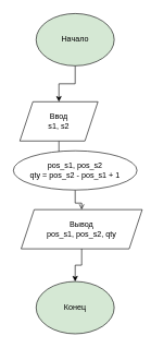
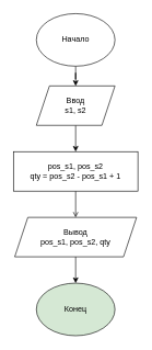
- <mxCell id="3" value="Начало" style="ellipse;whiteSpace=wrap;html=1;fillColor=#d5e8d4;" vertex="1" parent="1"><mxGeometry x="55" y="20" width="120" height="80" as="geometry" /></mxCell>
+ <mxCell id="3" value="Начало" style="ellipse;whiteSpace=wrap;html=1;" vertex="1" parent="1"><mxGeometry x="55" y="20" width="120" height="80" as="geometry" /></mxCell>
- <mxCell id="5" value="Ввод&lt;br&gt;s1, s2" style="shape=parallelogram;perimeter=parallelogramPerimeter;whiteSpace=wrap;html=1;fixedSize=1;" vertex="1" parent="1"><mxGeometry x="30" y="155" width="120" height="60" as="geometry" /></mxCell>
+ <mxCell id="5" value="Ввод&lt;br&gt;s1, s2" style="shape=parallelogram;perimeter=parallelogramPerimeter;whiteSpace=wrap;html=1;fixedSize=1;" vertex="1" parent="1"><mxGeometry x="55" y="130" width="120" height="60" as="geometry" /></mxCell>
- <mxCell id="7" value="pos_s1, pos_s2&lt;br&gt;qty = pos_s2 - pos_s1 + 1" style="ellipse;whiteSpace=wrap;html=1;" vertex="1" parent="1"><mxGeometry x="20" y="230" width="190" height="60" as="geometry" /></mxCell>
+ <mxCell id="7" value="pos_s1, pos_s2&lt;br&gt;qty = pos_s2 - pos_s1 + 1" style="rounded=0;whiteSpace=wrap;html=1;" vertex="1" parent="1"><mxGeometry x="20" y="230" width="190" height="60" as="geometry" /></mxCell>
- <mxCell id="9" value="Вывод&lt;br&gt;pos_s1, pos_s2, qty" style="shape=parallelogram;perimeter=parallelogramPerimeter;whiteSpace=wrap;html=1;fixedSize=1;" vertex="1" parent="1"><mxGeometry x="32" y="320" width="186" height="60" as="geometry" /></mxCell>
+ <mxCell id="9" value="Вывод&lt;br&gt;pos_s1, pos_s2, qty" style="shape=parallelogram;perimeter=parallelogramPerimeter;whiteSpace=wrap;html=1;fixedSize=1;" vertex="1" parent="1"><mxGeometry x="22" y="330" width="186" height="60" as="geometry" /></mxCell>
